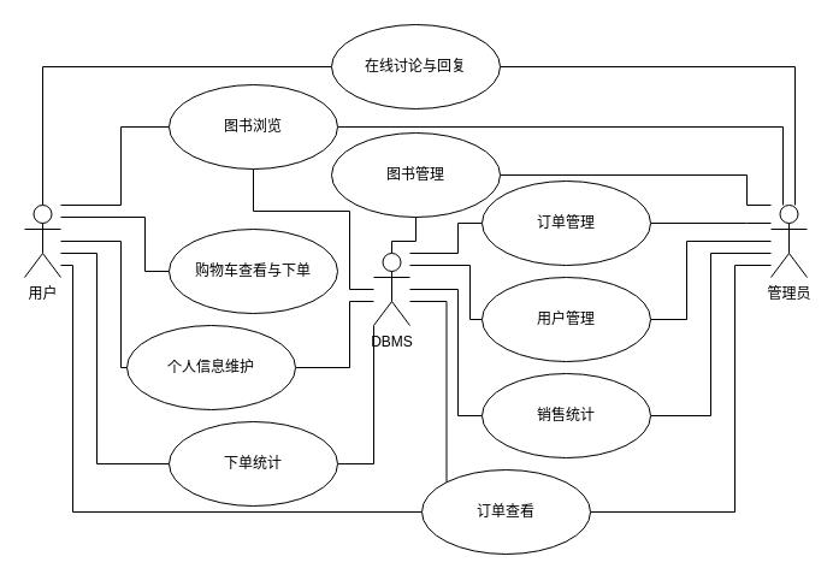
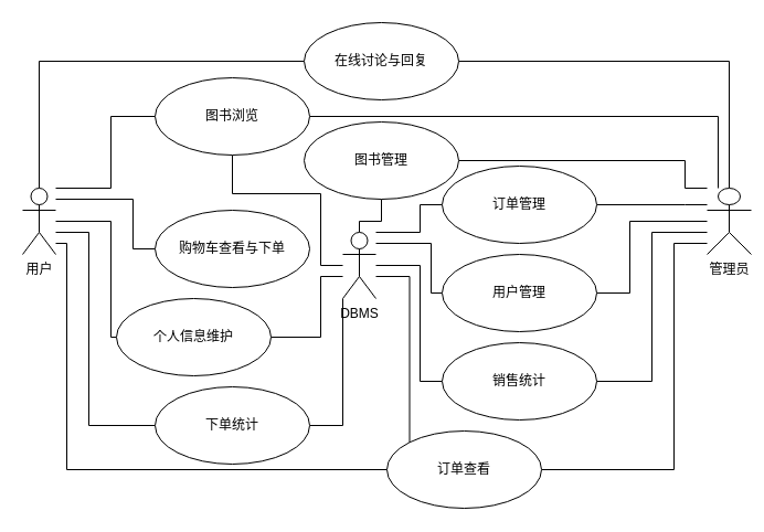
- <mxCell id="34" value="管理员" style="shape=umlActor;verticalLabelPosition=bottom;verticalAlign=top;html=1;" parent="1" vertex="1"><mxGeometry x="640" y="170" width="30" height="60" as="geometry" /></mxCell>
+ <mxCell id="34" value="管理员" style="shape=umlActor;verticalLabelPosition=bottom;verticalAlign=top;html=1;" parent="1" vertex="1"><mxGeometry x="640" y="170" width="40" height="60" as="geometry" /></mxCell>
